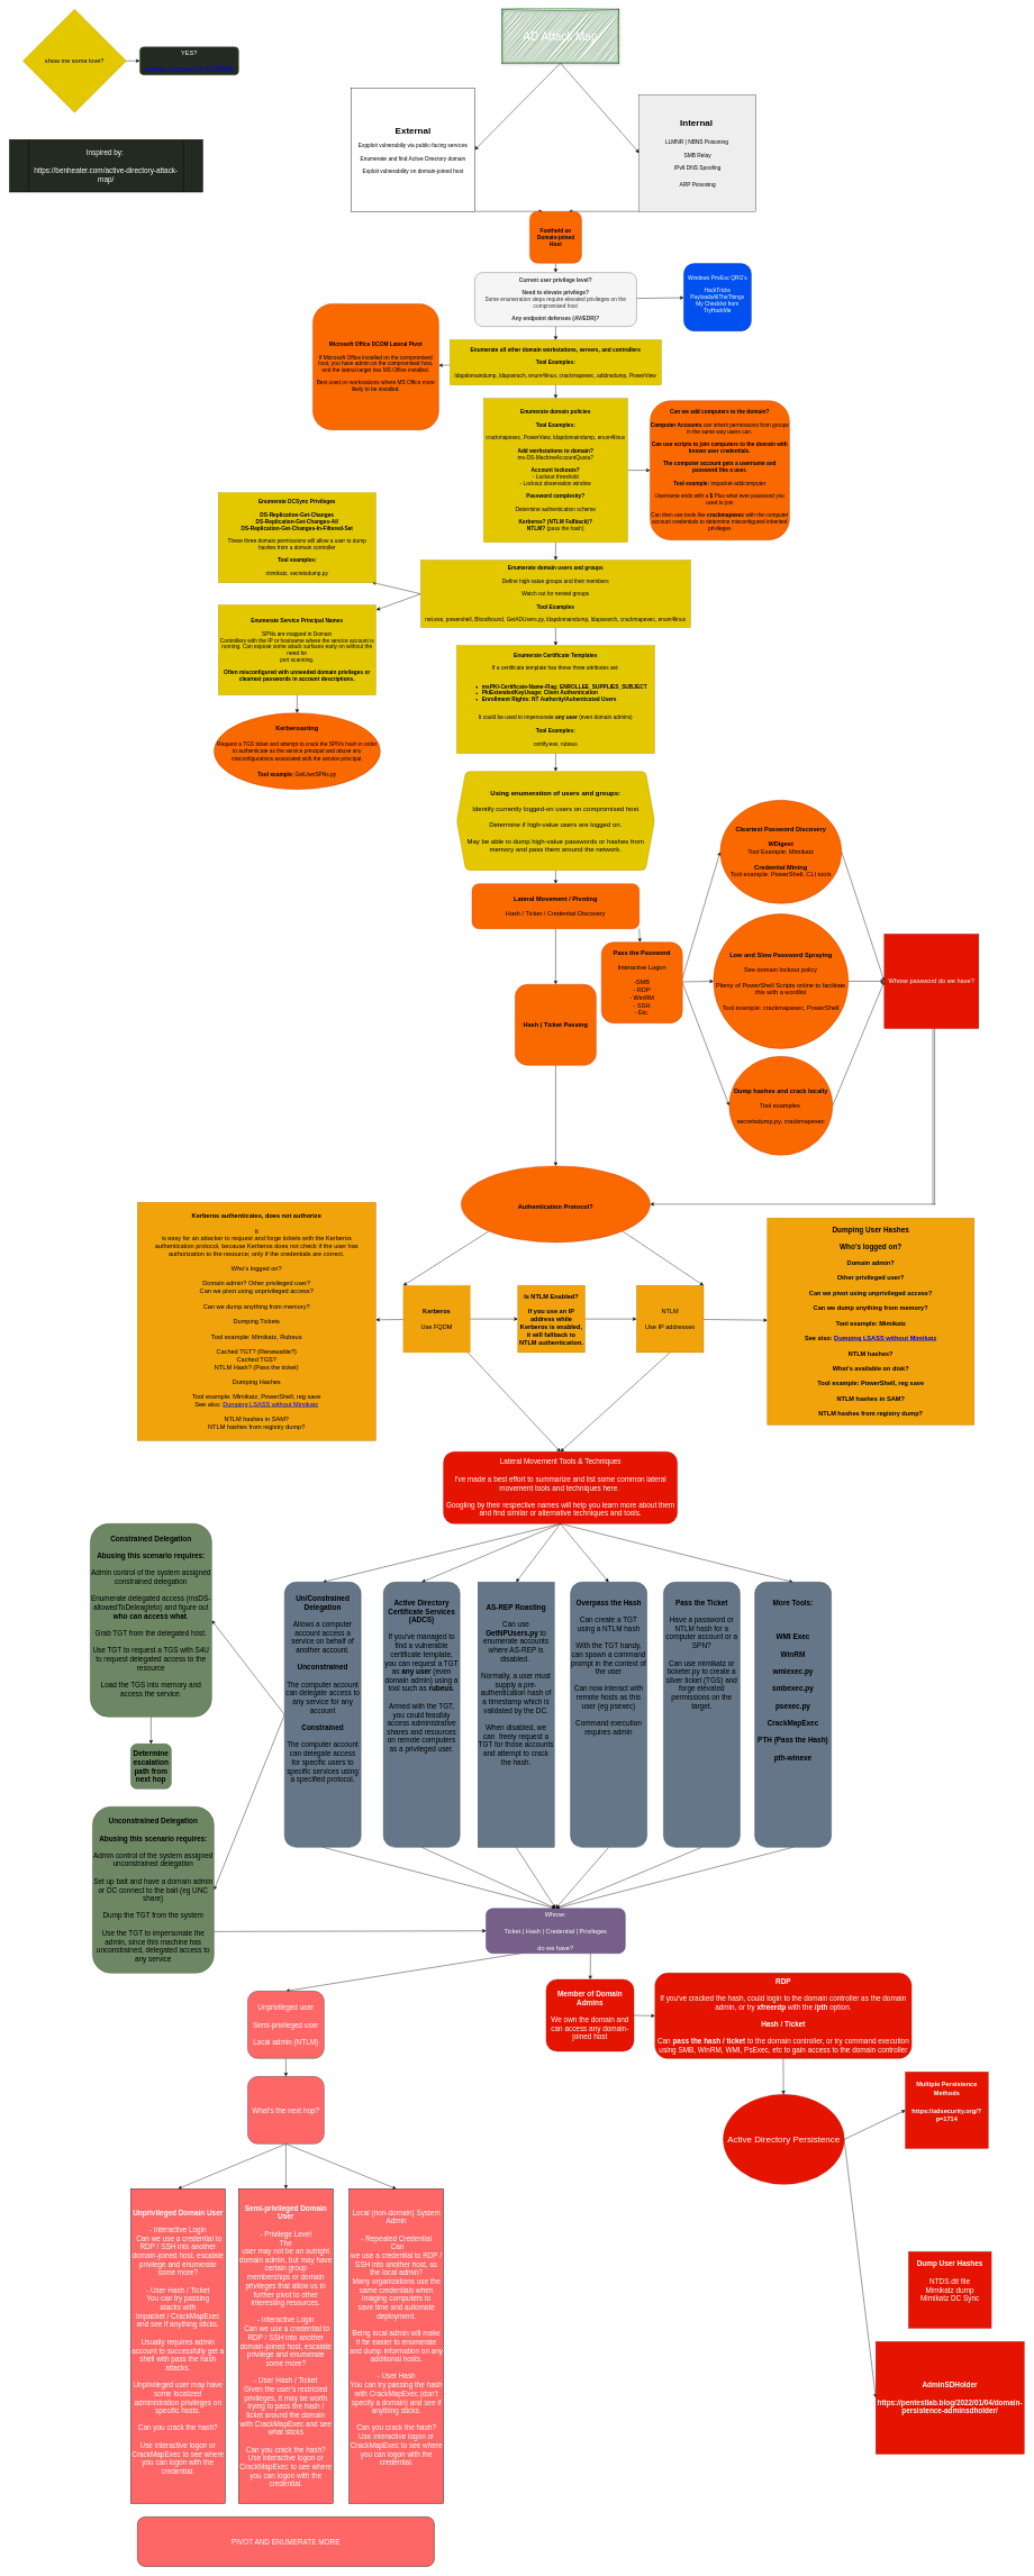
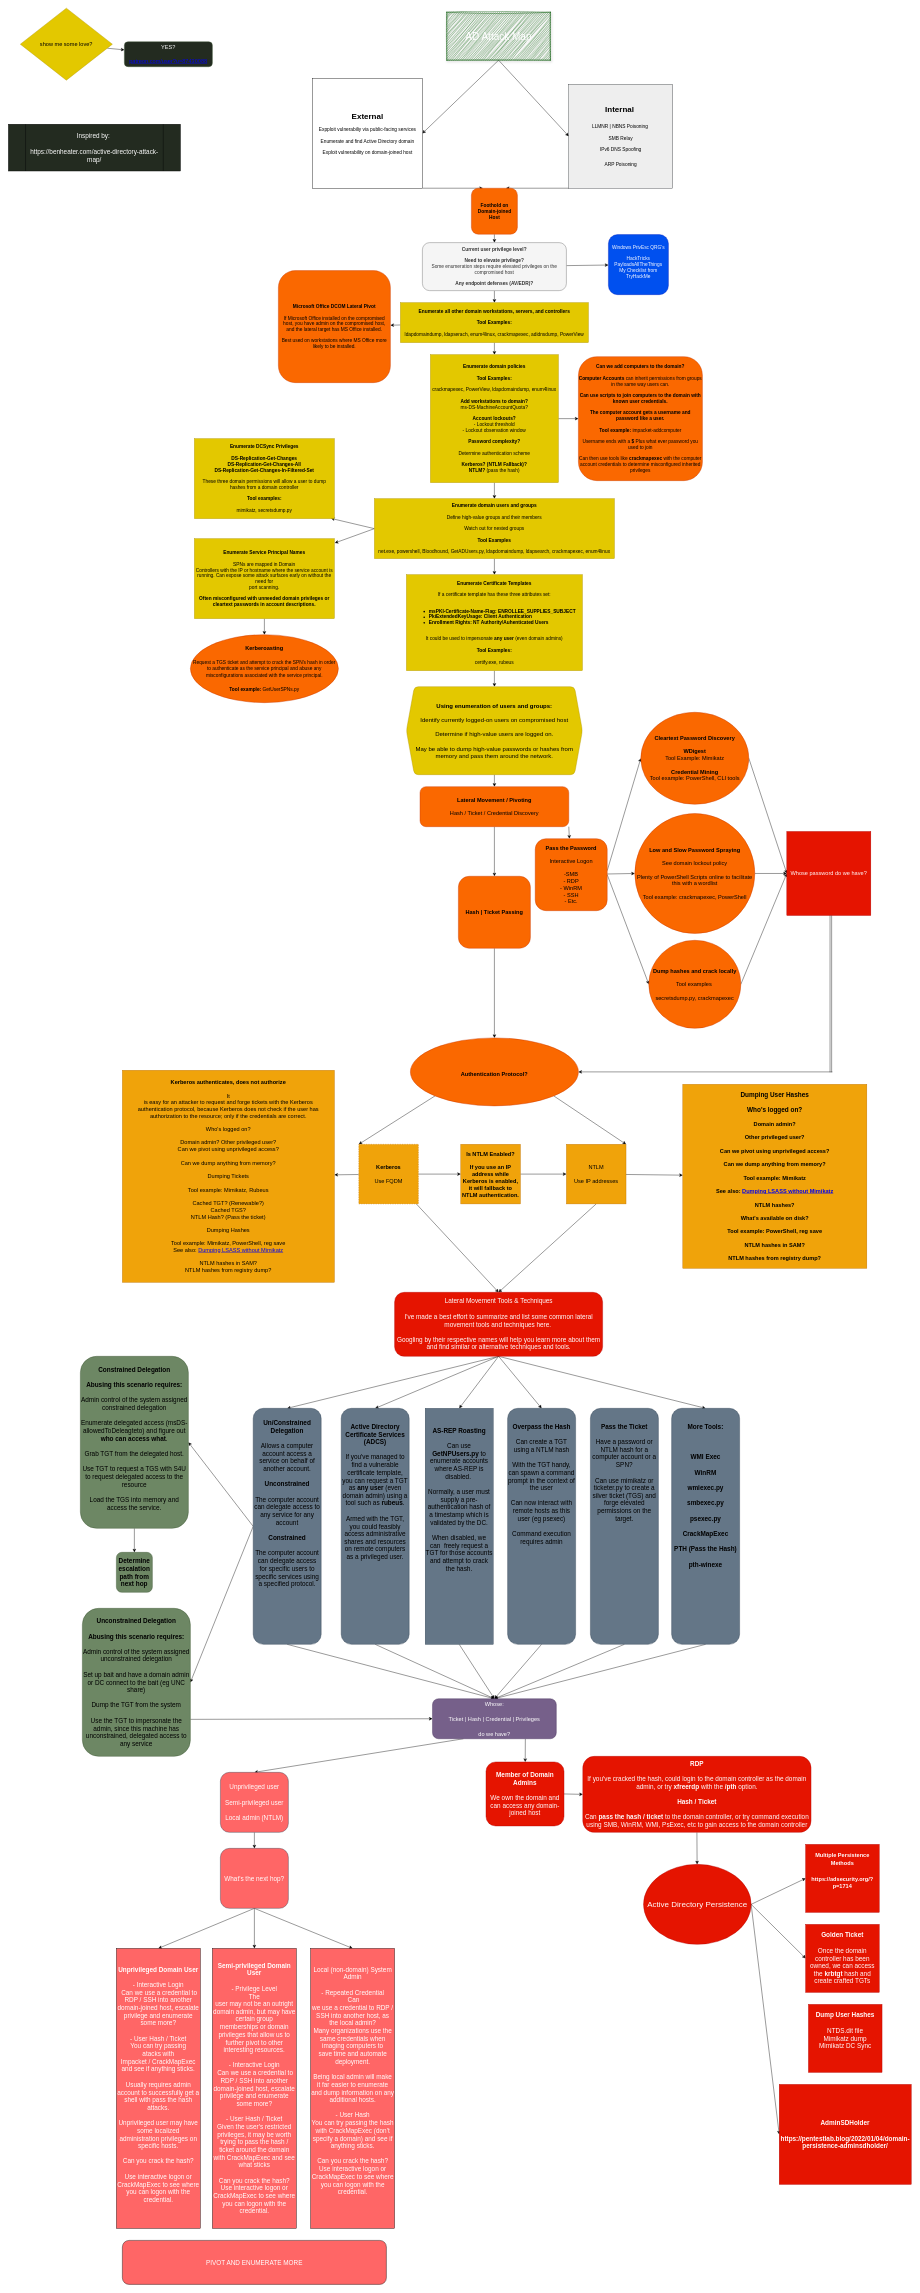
- <mxCell id="4" value="&lt;font style=&quot;font-size: 25px;&quot;&gt;AD Attack Map&lt;/font&gt;" style="rounded=0;whiteSpace=wrap;html=1;fillColor=#006100;strokeColor=#005700;fontColor=#ffffff;shadow=1;glass=0;sketch=1;curveFitting=1;jiggle=2;" vertex="1" parent="1"><mxGeometry x="1116" y="20" width="259" height="120" as="geometry" /></mxCell>
+ <mxCell id="4" value="&lt;font style=&quot;font-size: 25px;&quot;&gt;AD Attack Map&lt;/font&gt;" style="rounded=0;whiteSpace=wrap;html=1;fillColor=#006100;strokeColor=#005700;fontColor=#ffffff;shadow=1;glass=0;sketch=1;curveFitting=1;jiggle=2;" vertex="1" parent="1"><mxGeometry x="1116" y="30" width="259" height="120" as="geometry" /></mxCell>
- <mxCell id="115" value="&lt;span class=&quot;comments-comment-item__main-content feed-shared-main-content--comment t-14 t-black t-normal&quot;&gt;&lt;span dir=&quot;ltr&quot;&gt;show me some love?&lt;br&gt;&lt;/span&gt;&lt;/span&gt;" style="rhombus;whiteSpace=wrap;html=1;rounded=0;shadow=0;glass=0;sketch=0;fontSize=14;fontColor=#000000;fillColor=#e3c800;strokeColor=#B09500;" vertex="1" parent="1"><mxGeometry x="50" y="20" width="230" height="230" as="geometry" /></mxCell>
+ <mxCell id="115" value="&lt;span class=&quot;comments-comment-item__main-content feed-shared-main-content--comment t-14 t-black t-normal&quot;&gt;&lt;span dir=&quot;ltr&quot;&gt;show me some love?&lt;br&gt;&lt;/span&gt;&lt;/span&gt;" style="rhombus;whiteSpace=wrap;html=1;rounded=0;shadow=0;glass=0;sketch=0;fontSize=14;fontColor=#000000;fillColor=#e3c800;strokeColor=#B09500;" vertex="1" parent="1"><mxGeometry x="50" y="20" width="230" height="180" as="geometry" /></mxCell>
+ <mxCell id="110" style="edgeStyle=none;html=1;exitX=1;exitY=0.5;exitDx=0;exitDy=0;entryX=0;entryY=0.5;entryDx=0;entryDy=0;fontSize=16;fontColor=#FFFFFF;" edge="1" parent="1" source="112" target="117"><mxGeometry relative="1" as="geometry" /></mxCell>
+ <mxCell id="117" value="&lt;div style=&quot;display: inline-block; line-height: 1.2; pointer-events: all; overflow-wrap: normal;&quot;&gt;&lt;font style=&quot;&quot;&gt;&lt;b&gt;Golden Ticket&lt;/b&gt;&lt;br&gt;&lt;br&gt;Once the domain controller has been owned, we can access the &lt;b&gt;krbtgt &lt;/b&gt;hash and create crafted TGTs&lt;br&gt;&lt;/font&gt;&lt;/div&gt;" style="rounded=0;whiteSpace=wrap;html=1;shadow=0;glass=0;sketch=0;fontSize=16;fontColor=#ffffff;fillColor=#e51400;strokeColor=#B20000;" vertex="1" parent="1"><mxGeometry x="2013" y="4810" width="184" height="170" as="geometry" /></mxCell>
